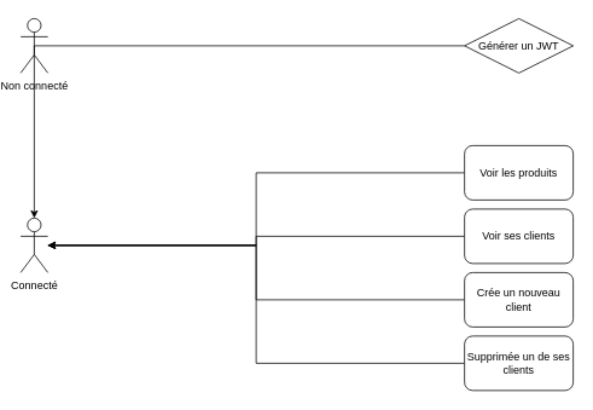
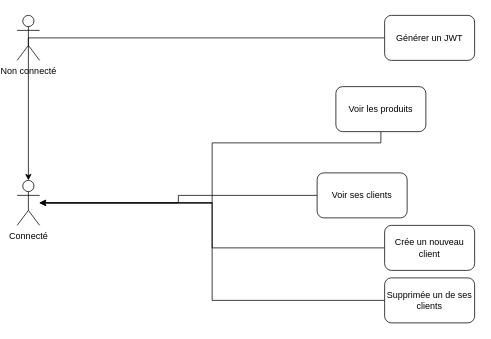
- <mxCell id="4" value="Générer un JWT" style="rhombus;whiteSpace=wrap;html=1;" vertex="1" parent="1"><mxGeometry x="510" y="20" width="120" height="60" as="geometry" /></mxCell>
+ <mxCell id="4" value="Générer un JWT" style="rounded=1;whiteSpace=wrap;html=1;" vertex="1" parent="1"><mxGeometry x="510" y="20" width="120" height="60" as="geometry" /></mxCell>
- <mxCell id="7" value="Voir les produits" style="rounded=1;whiteSpace=wrap;html=1;" vertex="1" parent="1"><mxGeometry x="510" y="160" width="120" height="60" as="geometry" /></mxCell>
+ <mxCell id="7" value="Voir les produits" style="rounded=1;whiteSpace=wrap;html=1;" vertex="1" parent="1"><mxGeometry x="445" y="115" width="120" height="60" as="geometry" /></mxCell>
- <mxCell id="9" value="Voir ses clients" style="rounded=1;whiteSpace=wrap;html=1;" vertex="1" parent="1"><mxGeometry x="510" y="230" width="120" height="60" as="geometry" /></mxCell>
+ <mxCell id="9" value="Voir ses clients" style="rounded=1;whiteSpace=wrap;html=1;" vertex="1" parent="1"><mxGeometry x="420" y="230" width="120" height="60" as="geometry" /></mxCell>
